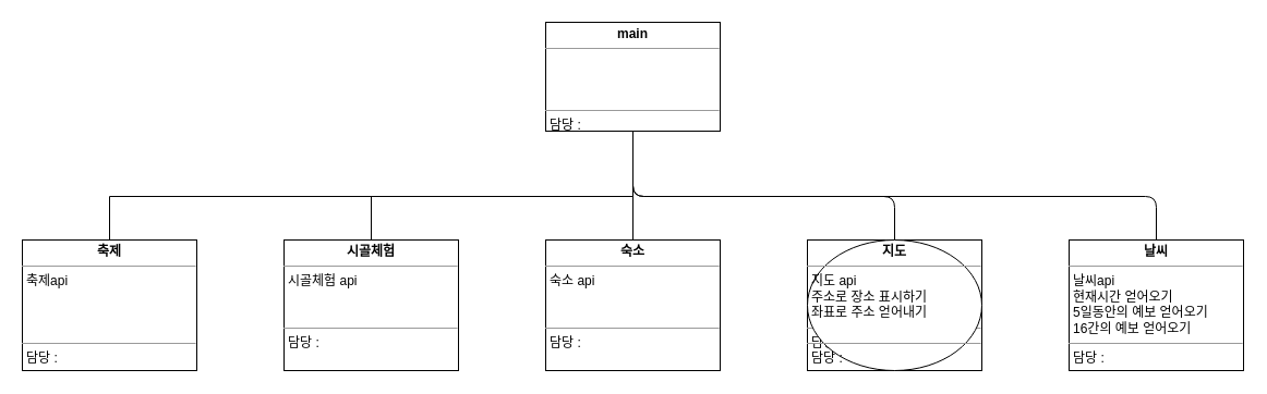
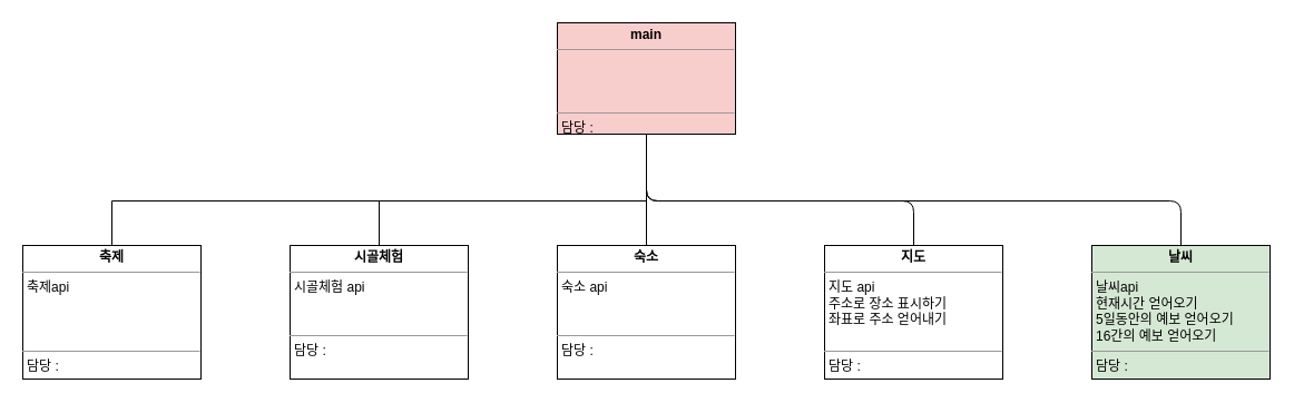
- <mxCell id="2" value="&lt;p style=&quot;margin: 0px ; margin-top: 4px ; text-align: center&quot;&gt;&lt;b&gt;main&lt;/b&gt;&lt;/p&gt;&lt;hr size=&quot;1&quot;&gt;&lt;p style=&quot;margin: 0px ; margin-left: 4px&quot;&gt;&lt;br&gt;&lt;/p&gt;&lt;p style=&quot;margin: 0px ; margin-left: 4px&quot;&gt;&lt;br&gt;&lt;/p&gt;&lt;p style=&quot;margin: 0px ; margin-left: 4px&quot;&gt;&lt;br&gt;&lt;/p&gt;&lt;hr size=&quot;1&quot;&gt;&lt;p style=&quot;margin: 0px ; margin-left: 4px&quot;&gt;담당 :&amp;nbsp;&lt;/p&gt;" style="verticalAlign=top;align=left;overflow=fill;fontSize=12;fontFamily=Helvetica;html=1;" parent="1" vertex="1"><mxGeometry x="500" y="20" width="160" height="100" as="geometry" /></mxCell>
+ <mxCell id="2" value="&lt;p style=&quot;margin: 0px ; margin-top: 4px ; text-align: center&quot;&gt;&lt;b&gt;main&lt;/b&gt;&lt;/p&gt;&lt;hr size=&quot;1&quot;&gt;&lt;p style=&quot;margin: 0px ; margin-left: 4px&quot;&gt;&lt;br&gt;&lt;/p&gt;&lt;p style=&quot;margin: 0px ; margin-left: 4px&quot;&gt;&lt;br&gt;&lt;/p&gt;&lt;p style=&quot;margin: 0px ; margin-left: 4px&quot;&gt;&lt;br&gt;&lt;/p&gt;&lt;hr size=&quot;1&quot;&gt;&lt;p style=&quot;margin: 0px ; margin-left: 4px&quot;&gt;담당 :&amp;nbsp;&lt;/p&gt;" style="verticalAlign=top;align=left;overflow=fill;fontSize=12;fontFamily=Helvetica;html=1;fillColor=#f8cecc;" parent="1" vertex="1"><mxGeometry x="500" y="20" width="160" height="100" as="geometry" /></mxCell>
- <mxCell id="19" value="&lt;p style=&quot;margin: 0px ; margin-top: 4px ; text-align: center&quot;&gt;&lt;b&gt;지도&lt;/b&gt;&lt;/p&gt;&lt;hr size=&quot;1&quot;&gt;&lt;p style=&quot;margin: 0px ; margin-left: 4px&quot;&gt;지도 api&lt;/p&gt;&lt;p style=&quot;margin: 0px ; margin-left: 4px&quot;&gt;주소로 장소 표시하기&lt;/p&gt;&lt;p style=&quot;margin: 0px ; margin-left: 4px&quot;&gt;좌표로 주소 얻어내기&lt;/p&gt;&lt;p style=&quot;margin: 0px ; margin-left: 4px&quot;&gt;&lt;br&gt;&lt;/p&gt;&lt;hr size=&quot;1&quot;&gt;&lt;p style=&quot;margin: 0px ; margin-left: 4px&quot;&gt;담당 :&amp;nbsp;&lt;/p&gt;" style="ellipse;verticalAlign=top;align=left;overflow=fill;fontSize=12;fontFamily=Helvetica;html=1;" vertex="1" parent="1"><mxGeometry x="740" y="220" width="160" height="120" as="geometry" /></mxCell>
+ <mxCell id="19" value="&lt;p style=&quot;margin: 0px ; margin-top: 4px ; text-align: center&quot;&gt;&lt;b&gt;지도&lt;/b&gt;&lt;/p&gt;&lt;hr size=&quot;1&quot;&gt;&lt;p style=&quot;margin: 0px ; margin-left: 4px&quot;&gt;지도 api&lt;/p&gt;&lt;p style=&quot;margin: 0px ; margin-left: 4px&quot;&gt;주소로 장소 표시하기&lt;/p&gt;&lt;p style=&quot;margin: 0px ; margin-left: 4px&quot;&gt;좌표로 주소 얻어내기&lt;/p&gt;&lt;p style=&quot;margin: 0px ; margin-left: 4px&quot;&gt;&lt;br&gt;&lt;/p&gt;&lt;hr size=&quot;1&quot;&gt;&lt;p style=&quot;margin: 0px ; margin-left: 4px&quot;&gt;담당 :&amp;nbsp;&lt;/p&gt;" style="verticalAlign=top;align=left;overflow=fill;fontSize=12;fontFamily=Helvetica;html=1;" vertex="1" parent="1"><mxGeometry x="740" y="220" width="160" height="120" as="geometry" /></mxCell>
- <mxCell id="16" value="&lt;p style=&quot;margin: 0px ; margin-top: 4px ; text-align: center&quot;&gt;&lt;b&gt;날씨&lt;/b&gt;&lt;/p&gt;&lt;hr size=&quot;1&quot;&gt;&lt;p style=&quot;margin: 0px ; margin-left: 4px&quot;&gt;&lt;span&gt;날씨api&amp;nbsp;&lt;/span&gt;&lt;br&gt;&lt;/p&gt;&lt;p style=&quot;margin: 0px ; margin-left: 4px&quot;&gt;현재시간 얻어오기&lt;/p&gt;&lt;p style=&quot;margin: 0px ; margin-left: 4px&quot;&gt;5일동안의 예보 얻어오기&lt;/p&gt;&lt;p style=&quot;margin: 0px ; margin-left: 4px&quot;&gt;16간의 예보 얻어오기&lt;/p&gt;&lt;hr size=&quot;1&quot;&gt;&lt;p style=&quot;margin: 0px ; margin-left: 4px&quot;&gt;담당 :&amp;nbsp;&lt;/p&gt;" style="verticalAlign=top;align=left;overflow=fill;fontSize=12;fontFamily=Helvetica;html=1;" vertex="1" parent="1"><mxGeometry x="980" y="220" width="160" height="120" as="geometry" /></mxCell>
+ <mxCell id="16" value="&lt;p style=&quot;margin: 0px ; margin-top: 4px ; text-align: center&quot;&gt;&lt;b&gt;날씨&lt;/b&gt;&lt;/p&gt;&lt;hr size=&quot;1&quot;&gt;&lt;p style=&quot;margin: 0px ; margin-left: 4px&quot;&gt;&lt;span&gt;날씨api&amp;nbsp;&lt;/span&gt;&lt;br&gt;&lt;/p&gt;&lt;p style=&quot;margin: 0px ; margin-left: 4px&quot;&gt;현재시간 얻어오기&lt;/p&gt;&lt;p style=&quot;margin: 0px ; margin-left: 4px&quot;&gt;5일동안의 예보 얻어오기&lt;/p&gt;&lt;p style=&quot;margin: 0px ; margin-left: 4px&quot;&gt;16간의 예보 얻어오기&lt;/p&gt;&lt;hr size=&quot;1&quot;&gt;&lt;p style=&quot;margin: 0px ; margin-left: 4px&quot;&gt;담당 :&amp;nbsp;&lt;/p&gt;" style="verticalAlign=top;align=left;overflow=fill;fontSize=12;fontFamily=Helvetica;html=1;fillColor=#d5e8d4;" vertex="1" parent="1"><mxGeometry x="980" y="220" width="160" height="120" as="geometry" /></mxCell>
